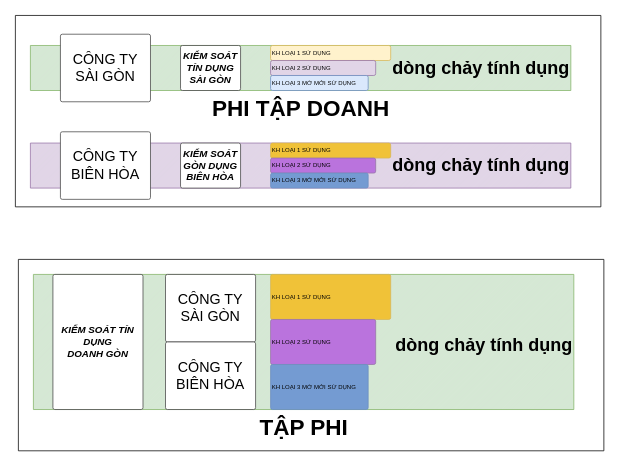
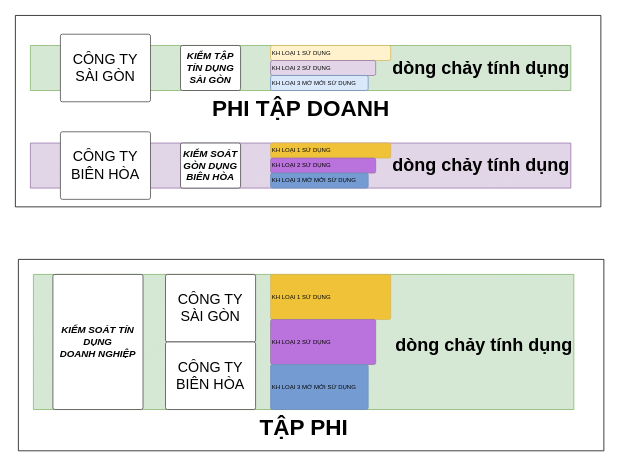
- <mxCell id="6" value="&lt;font style=&quot;font-size: 13px;&quot;&gt;&lt;b&gt;&lt;i&gt;KIỂM SOÁT TÍN DỤNG&lt;br&gt;SÀI GÒN&lt;br&gt;&lt;/i&gt;&lt;/b&gt;&lt;/font&gt;" style="strokeWidth=1;html=1;shadow=0;dashed=0;shape=mxgraph.ios.iTextInput;strokeColor=#444444;buttonText=;fontSize=8;whiteSpace=wrap;align=center;" vertex="1" parent="1"><mxGeometry x="240" y="60" width="80" height="60" as="geometry" /></mxCell>
+ <mxCell id="6" value="&lt;font style=&quot;font-size: 13px;&quot;&gt;&lt;b&gt;&lt;i&gt;KIỂM TẬP TÍN DỤNG&lt;br&gt;SÀI GÒN&lt;br&gt;&lt;/i&gt;&lt;/b&gt;&lt;/font&gt;" style="strokeWidth=1;html=1;shadow=0;dashed=0;shape=mxgraph.ios.iTextInput;strokeColor=#444444;buttonText=;fontSize=8;whiteSpace=wrap;align=center;" vertex="1" parent="1"><mxGeometry x="240" y="60" width="80" height="60" as="geometry" /></mxCell>
- <mxCell id="20" value="&lt;font style=&quot;font-size: 13px;&quot;&gt;&lt;b&gt;&lt;i&gt;KIỂM SOÁT TÍN DỤNG&lt;br&gt;DOANH GÒN&lt;br&gt;&lt;/i&gt;&lt;/b&gt;&lt;/font&gt;" style="strokeWidth=1;html=1;shadow=0;dashed=0;shape=mxgraph.ios.iTextInput;strokeColor=#444444;buttonText=;fontSize=8;whiteSpace=wrap;align=center;" vertex="1" parent="1"><mxGeometry x="70" y="365" width="120" height="180" as="geometry" /></mxCell>
+ <mxCell id="20" value="&lt;font style=&quot;font-size: 13px;&quot;&gt;&lt;b&gt;&lt;i&gt;KIỂM SOÁT TÍN DỤNG&lt;br&gt;DOANH NGHIỆP&lt;br&gt;&lt;/i&gt;&lt;/b&gt;&lt;/font&gt;" style="strokeWidth=1;html=1;shadow=0;dashed=0;shape=mxgraph.ios.iTextInput;strokeColor=#444444;buttonText=;fontSize=8;whiteSpace=wrap;align=center;" vertex="1" parent="1"><mxGeometry x="70" y="365" width="120" height="180" as="geometry" /></mxCell>
